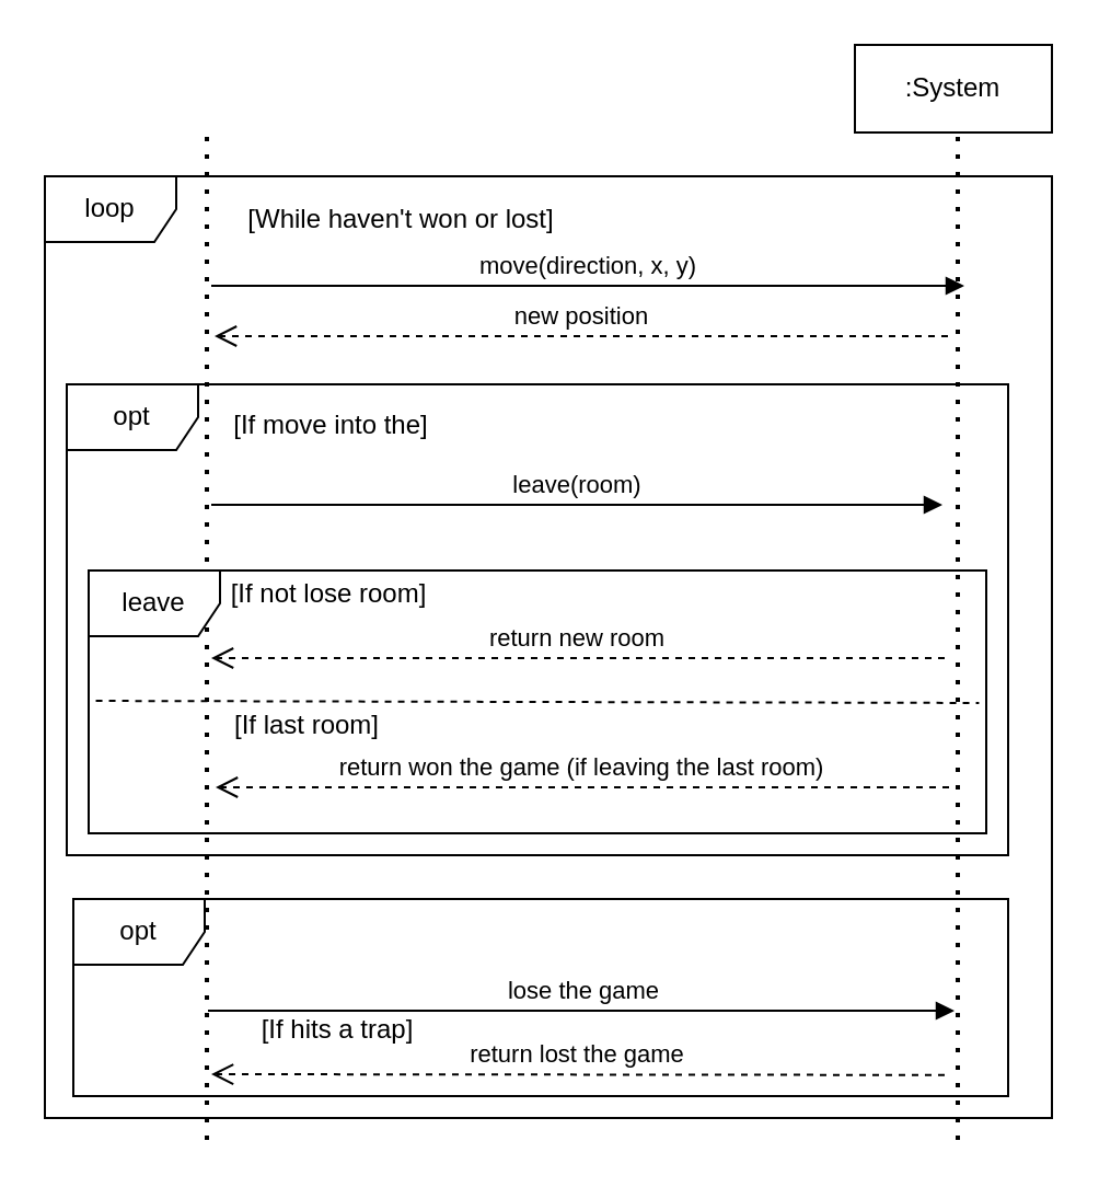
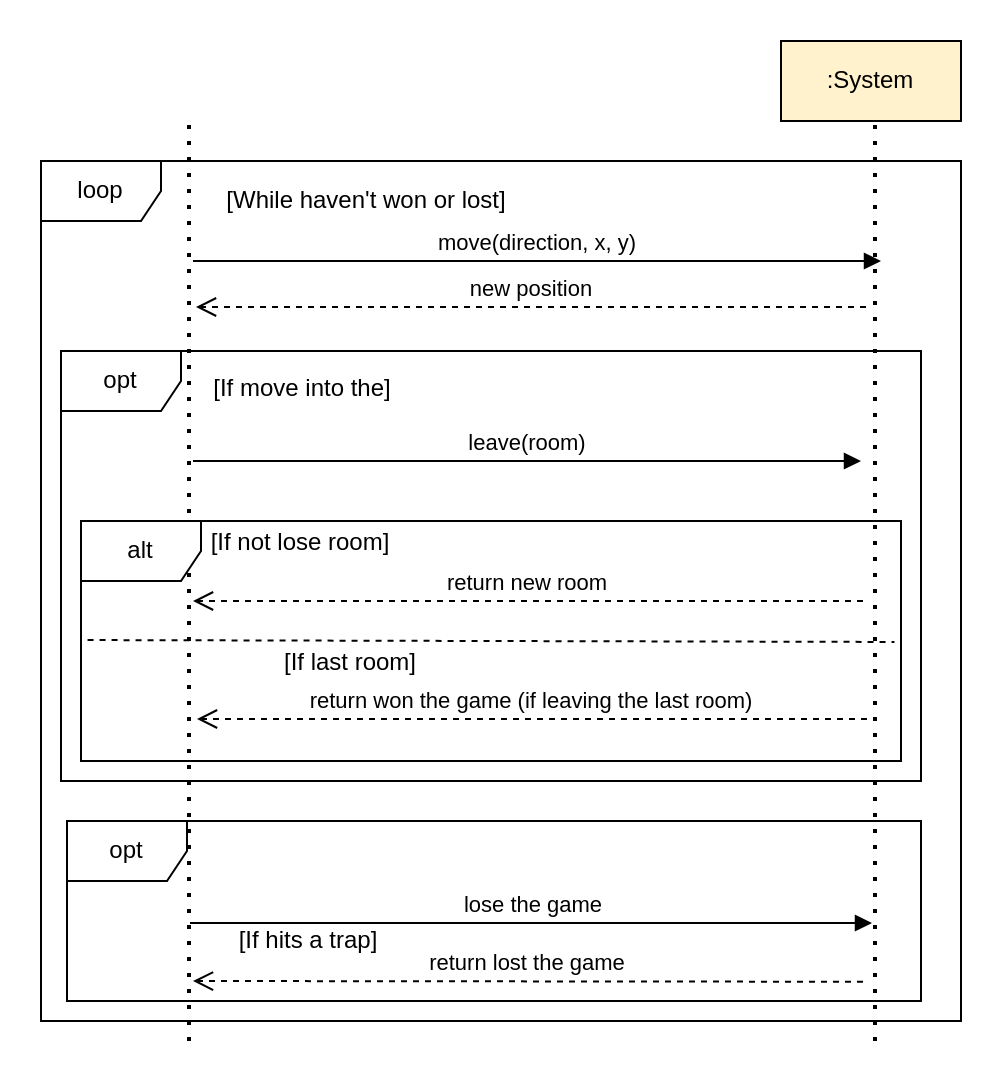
- <mxCell id="6" value=":System" style="rounded=0;whiteSpace=wrap;html=1;" vertex="1" parent="1"><mxGeometry x="390" y="20" width="90" height="40" as="geometry" /></mxCell>
+ <mxCell id="6" value=":System" style="rounded=0;whiteSpace=wrap;html=1;fillColor=#fff2cc;" vertex="1" parent="1"><mxGeometry x="390" y="20" width="90" height="40" as="geometry" /></mxCell>
- <mxCell id="15" value="leave" style="shape=umlFrame;whiteSpace=wrap;html=1;pointerEvents=0;" vertex="1" parent="1"><mxGeometry x="40" y="260" width="410" height="120" as="geometry" /></mxCell>
+ <mxCell id="15" value="alt" style="shape=umlFrame;whiteSpace=wrap;html=1;pointerEvents=0;" vertex="1" parent="1"><mxGeometry x="40" y="260" width="410" height="120" as="geometry" /></mxCell>
- <mxCell id="21" value="[If last room]" style="text;html=1;strokeColor=none;fillColor=none;align=center;verticalAlign=middle;whiteSpace=wrap;rounded=0;" vertex="1" parent="1"><mxGeometry x="85" y="321" width="110" height="20" as="geometry" /></mxCell>
+ <mxCell id="21" value="[If last room]" style="text;html=1;strokeColor=none;fillColor=none;align=center;verticalAlign=middle;whiteSpace=wrap;rounded=0;" vertex="1" parent="1"><mxGeometry x="120" y="321" width="110" height="20" as="geometry" /></mxCell>
